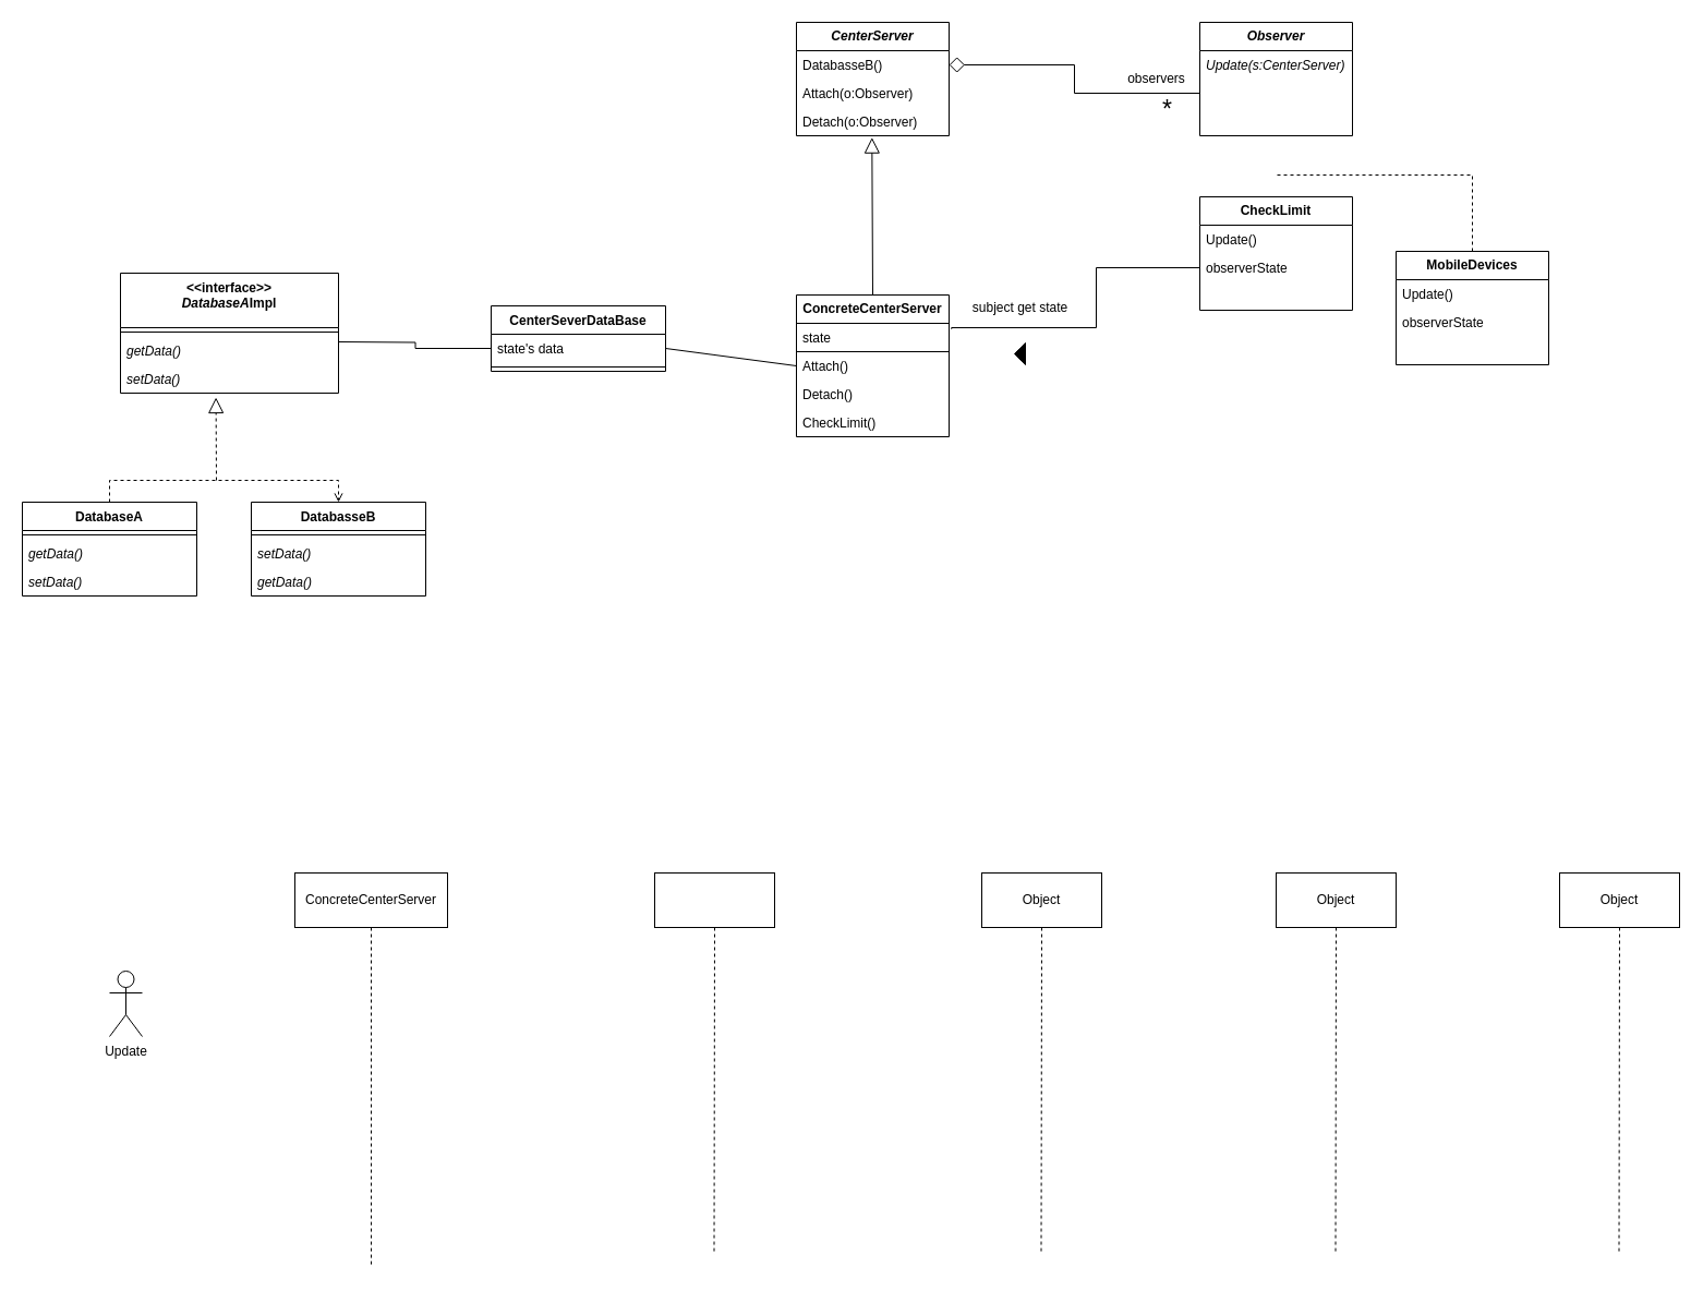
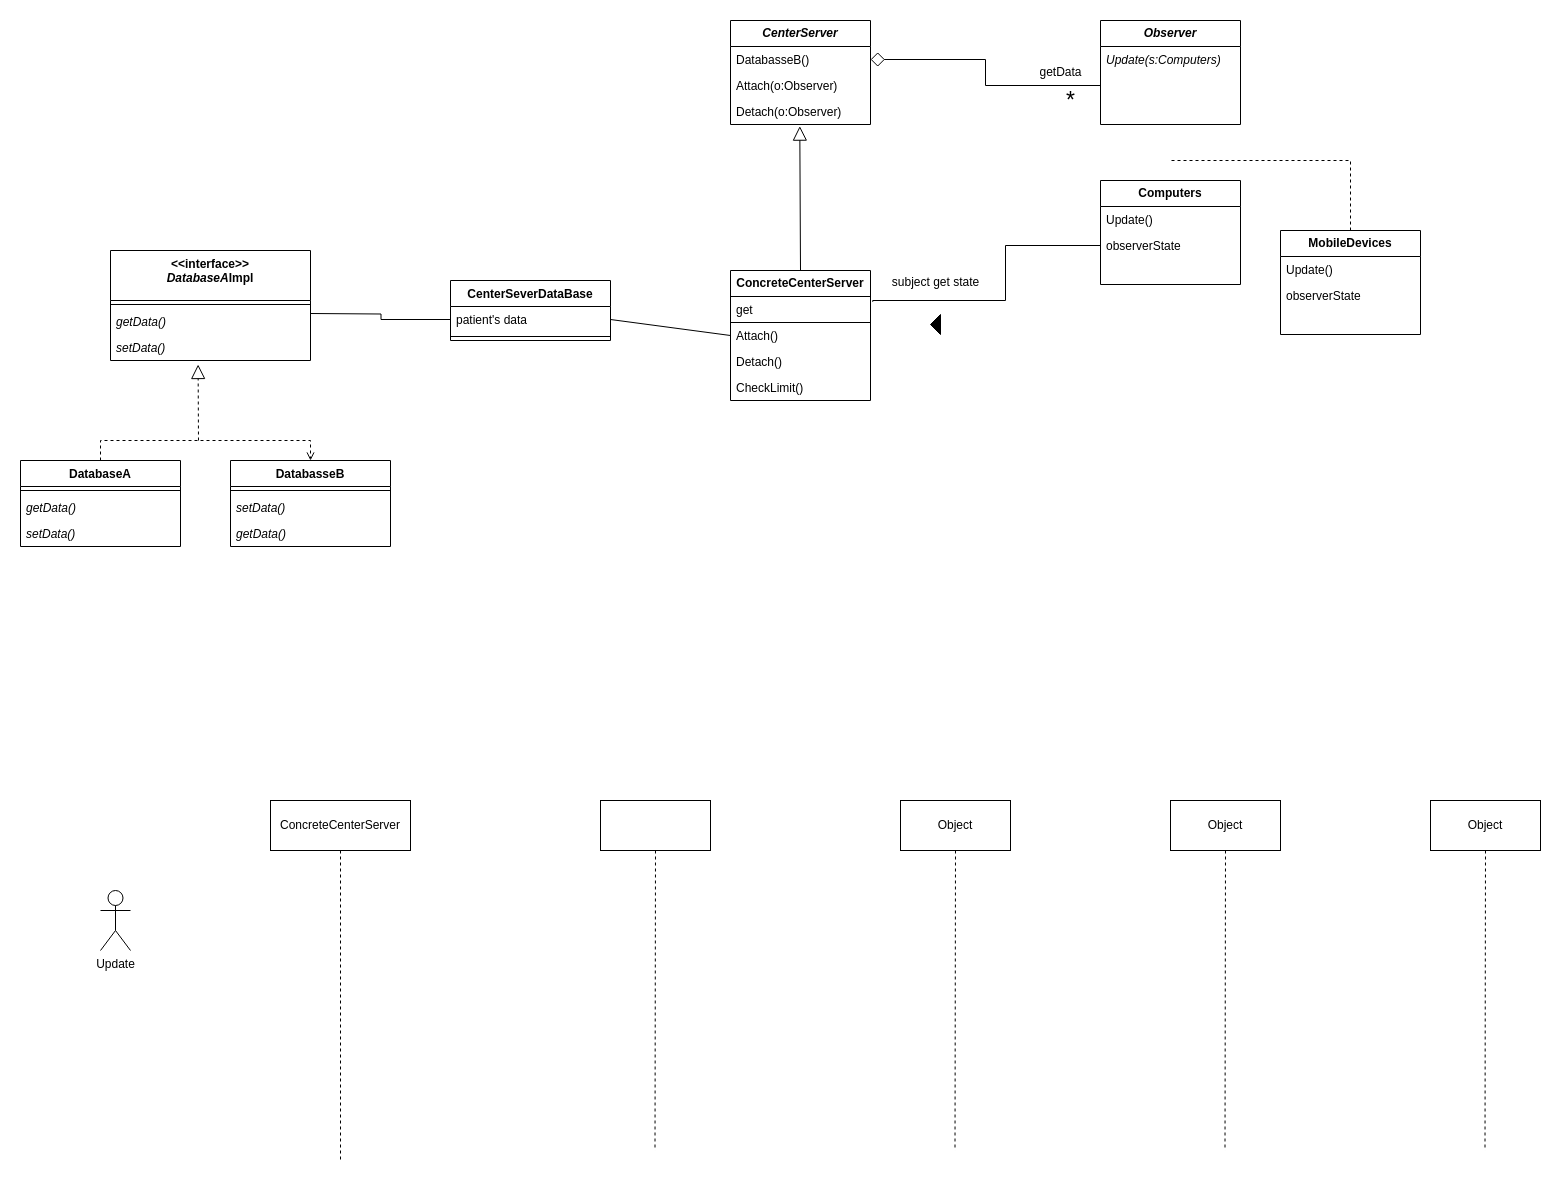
- <mxCell id="12" value="&lt;i&gt;Update(s:CenterServer)&lt;/i&gt;" style="text;strokeColor=none;fillColor=none;align=left;verticalAlign=top;spacingLeft=4;spacingRight=4;overflow=hidden;rotatable=0;points=[[0,0.5],[1,0.5]];portConstraint=eastwest;whiteSpace=wrap;html=1;" parent="11" vertex="1"><mxGeometry y="26" width="140" height="26" as="geometry" /></mxCell>
+ <mxCell id="12" value="&lt;i&gt;Update(s:Computers)&lt;/i&gt;" style="text;strokeColor=none;fillColor=none;align=left;verticalAlign=top;spacingLeft=4;spacingRight=4;overflow=hidden;rotatable=0;points=[[0,0.5],[1,0.5]];portConstraint=eastwest;whiteSpace=wrap;html=1;" parent="11" vertex="1"><mxGeometry y="26" width="140" height="26" as="geometry" /></mxCell>
- <mxCell id="24" value="observers" style="text;html=1;align=center;verticalAlign=middle;resizable=0;points=[];autosize=1;strokeColor=none;fillColor=none;" parent="1" vertex="1"><mxGeometry x="1020" y="57" width="80" height="30" as="geometry" /></mxCell>
+ <mxCell id="24" value="getData" style="text;html=1;align=center;verticalAlign=middle;resizable=0;points=[];autosize=1;strokeColor=none;fillColor=none;" parent="1" vertex="1"><mxGeometry x="1020" y="57" width="80" height="30" as="geometry" /></mxCell>
- <mxCell id="15" value="&lt;b&gt;CheckLimit&lt;/b&gt;" style="swimlane;fontStyle=0;childLayout=stackLayout;horizontal=1;startSize=26;fillColor=none;horizontalStack=0;resizeParent=1;resizeParentMax=0;resizeLast=0;collapsible=1;marginBottom=0;whiteSpace=wrap;html=1;" parent="1" vertex="1"><mxGeometry x="1100" y="180" width="140" height="104" as="geometry" /></mxCell>
+ <mxCell id="15" value="&lt;b&gt;Computers&lt;/b&gt;" style="swimlane;fontStyle=0;childLayout=stackLayout;horizontal=1;startSize=26;fillColor=none;horizontalStack=0;resizeParent=1;resizeParentMax=0;resizeLast=0;collapsible=1;marginBottom=0;whiteSpace=wrap;html=1;" parent="1" vertex="1"><mxGeometry x="1100" y="180" width="140" height="104" as="geometry" /></mxCell>
- <mxCell id="7" value="state" style="text;strokeColor=default;fillColor=none;align=left;verticalAlign=top;spacingLeft=4;spacingRight=4;overflow=hidden;rotatable=0;points=[[0,0.5],[1,0.5]];portConstraint=eastwest;whiteSpace=wrap;html=1;" parent="6" vertex="1"><mxGeometry y="26" width="140" height="26" as="geometry" /></mxCell>
+ <mxCell id="7" value="get" style="text;strokeColor=default;fillColor=none;align=left;verticalAlign=top;spacingLeft=4;spacingRight=4;overflow=hidden;rotatable=0;points=[[0,0.5],[1,0.5]];portConstraint=eastwest;whiteSpace=wrap;html=1;" parent="6" vertex="1"><mxGeometry y="26" width="140" height="26" as="geometry" /></mxCell>
- <mxCell id="32" value="state's data" style="text;strokeColor=none;fillColor=none;align=left;verticalAlign=top;spacingLeft=4;spacingRight=4;overflow=hidden;rotatable=0;points=[[0,0.5],[1,0.5]];portConstraint=eastwest;whiteSpace=wrap;html=1;" parent="31" vertex="1"><mxGeometry y="26" width="160" height="26" as="geometry" /></mxCell>
+ <mxCell id="32" value="patient's data" style="text;strokeColor=none;fillColor=none;align=left;verticalAlign=top;spacingLeft=4;spacingRight=4;overflow=hidden;rotatable=0;points=[[0,0.5],[1,0.5]];portConstraint=eastwest;whiteSpace=wrap;html=1;" parent="31" vertex="1"><mxGeometry y="26" width="160" height="26" as="geometry" /></mxCell>
